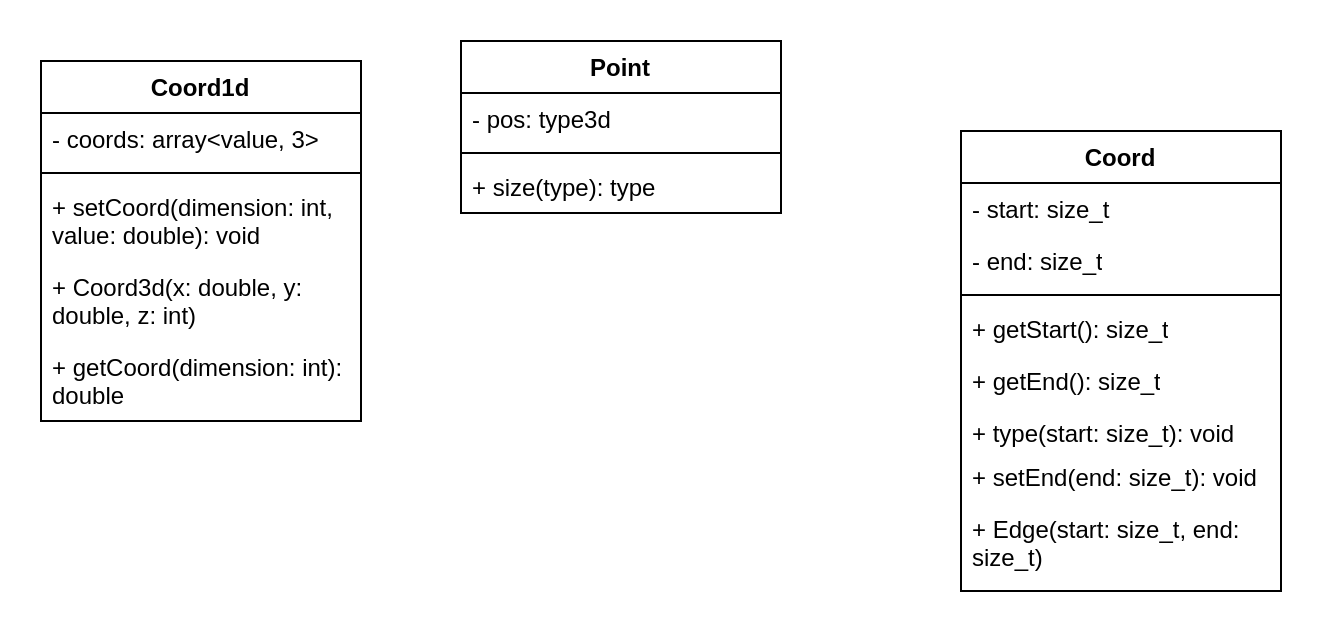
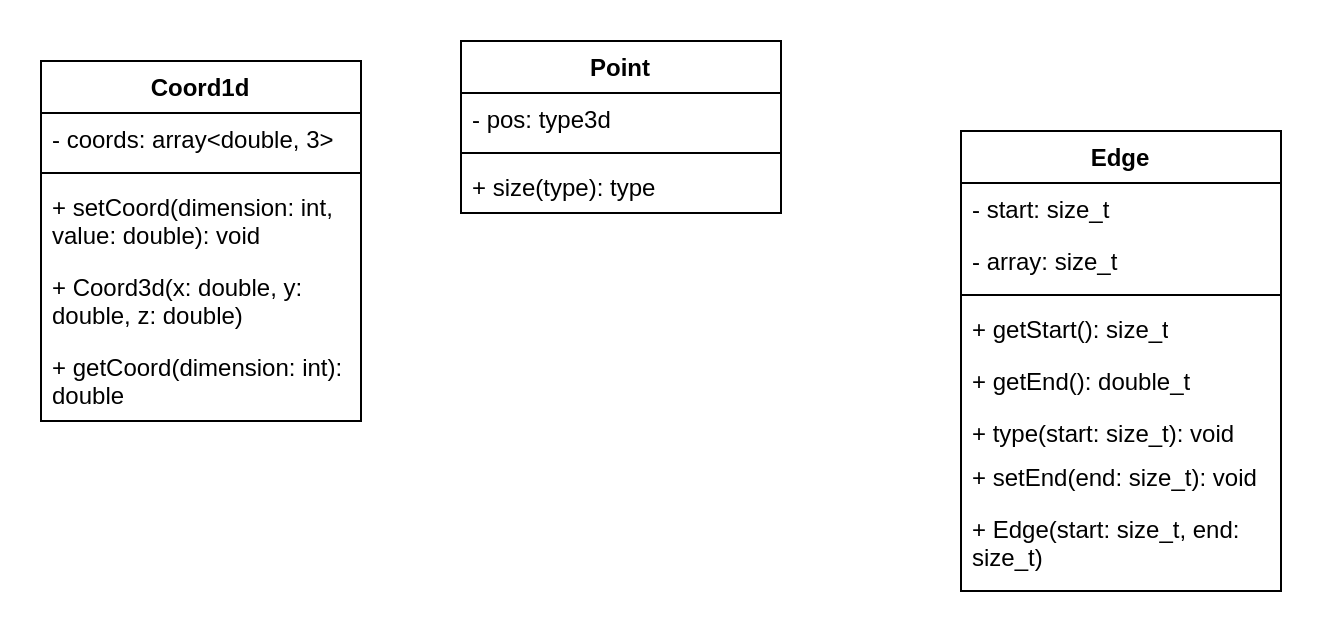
- <mxCell id="12" value="- coords: array&amp;lt;value, 3&amp;gt;" style="text;strokeColor=none;fillColor=none;align=left;verticalAlign=top;spacingLeft=4;spacingRight=4;overflow=hidden;rotatable=0;points=[[0,0.5],[1,0.5]];portConstraint=eastwest;whiteSpace=wrap;html=1;" vertex="1" parent="11"><mxGeometry y="26" width="160" height="26" as="geometry" /></mxCell>
+ <mxCell id="12" value="- coords: array&amp;lt;double, 3&amp;gt;" style="text;strokeColor=none;fillColor=none;align=left;verticalAlign=top;spacingLeft=4;spacingRight=4;overflow=hidden;rotatable=0;points=[[0,0.5],[1,0.5]];portConstraint=eastwest;whiteSpace=wrap;html=1;" vertex="1" parent="11"><mxGeometry y="26" width="160" height="26" as="geometry" /></mxCell>
- <mxCell id="2" value="Coord" style="swimlane;fontStyle=1;align=center;verticalAlign=top;childLayout=stackLayout;horizontal=1;startSize=26;horizontalStack=0;resizeParent=1;resizeParentMax=0;resizeLast=0;collapsible=1;marginBottom=0;whiteSpace=wrap;html=1;" vertex="1" parent="1"><mxGeometry x="480" y="65" width="160" height="230" as="geometry" /></mxCell>
+ <mxCell id="2" value="Edge" style="swimlane;fontStyle=1;align=center;verticalAlign=top;childLayout=stackLayout;horizontal=1;startSize=26;horizontalStack=0;resizeParent=1;resizeParentMax=0;resizeLast=0;collapsible=1;marginBottom=0;whiteSpace=wrap;html=1;" vertex="1" parent="1"><mxGeometry x="480" y="65" width="160" height="230" as="geometry" /></mxCell>
- <mxCell id="4" value="- end: size_t" style="text;strokeColor=none;fillColor=none;align=left;verticalAlign=top;spacingLeft=4;spacingRight=4;overflow=hidden;rotatable=0;points=[[0,0.5],[1,0.5]];portConstraint=eastwest;whiteSpace=wrap;html=1;" vertex="1" parent="2"><mxGeometry y="52" width="160" height="26" as="geometry" /></mxCell>
+ <mxCell id="4" value="- array: size_t" style="text;strokeColor=none;fillColor=none;align=left;verticalAlign=top;spacingLeft=4;spacingRight=4;overflow=hidden;rotatable=0;points=[[0,0.5],[1,0.5]];portConstraint=eastwest;whiteSpace=wrap;html=1;" vertex="1" parent="2"><mxGeometry y="52" width="160" height="26" as="geometry" /></mxCell>
- <mxCell id="15" value="+ Coord3d(x: double, y: double, z: int)" style="text;strokeColor=none;fillColor=none;align=left;verticalAlign=top;spacingLeft=4;spacingRight=4;overflow=hidden;rotatable=0;points=[[0,0.5],[1,0.5]];portConstraint=eastwest;whiteSpace=wrap;html=1;" vertex="1" parent="11"><mxGeometry y="100" width="160" height="40" as="geometry" /></mxCell>
+ <mxCell id="15" value="+ Coord3d(x: double, y: double, z: double)" style="text;strokeColor=none;fillColor=none;align=left;verticalAlign=top;spacingLeft=4;spacingRight=4;overflow=hidden;rotatable=0;points=[[0,0.5],[1,0.5]];portConstraint=eastwest;whiteSpace=wrap;html=1;" vertex="1" parent="11"><mxGeometry y="100" width="160" height="40" as="geometry" /></mxCell>
- <mxCell id="7" value="+ getEnd(): size_t" style="text;strokeColor=none;fillColor=none;align=left;verticalAlign=top;spacingLeft=4;spacingRight=4;overflow=hidden;rotatable=0;points=[[0,0.5],[1,0.5]];portConstraint=eastwest;whiteSpace=wrap;html=1;" vertex="1" parent="2"><mxGeometry y="112" width="160" height="26" as="geometry" /></mxCell>
+ <mxCell id="7" value="+ getEnd(): double_t" style="text;strokeColor=none;fillColor=none;align=left;verticalAlign=top;spacingLeft=4;spacingRight=4;overflow=hidden;rotatable=0;points=[[0,0.5],[1,0.5]];portConstraint=eastwest;whiteSpace=wrap;html=1;" vertex="1" parent="2"><mxGeometry y="112" width="160" height="26" as="geometry" /></mxCell>
